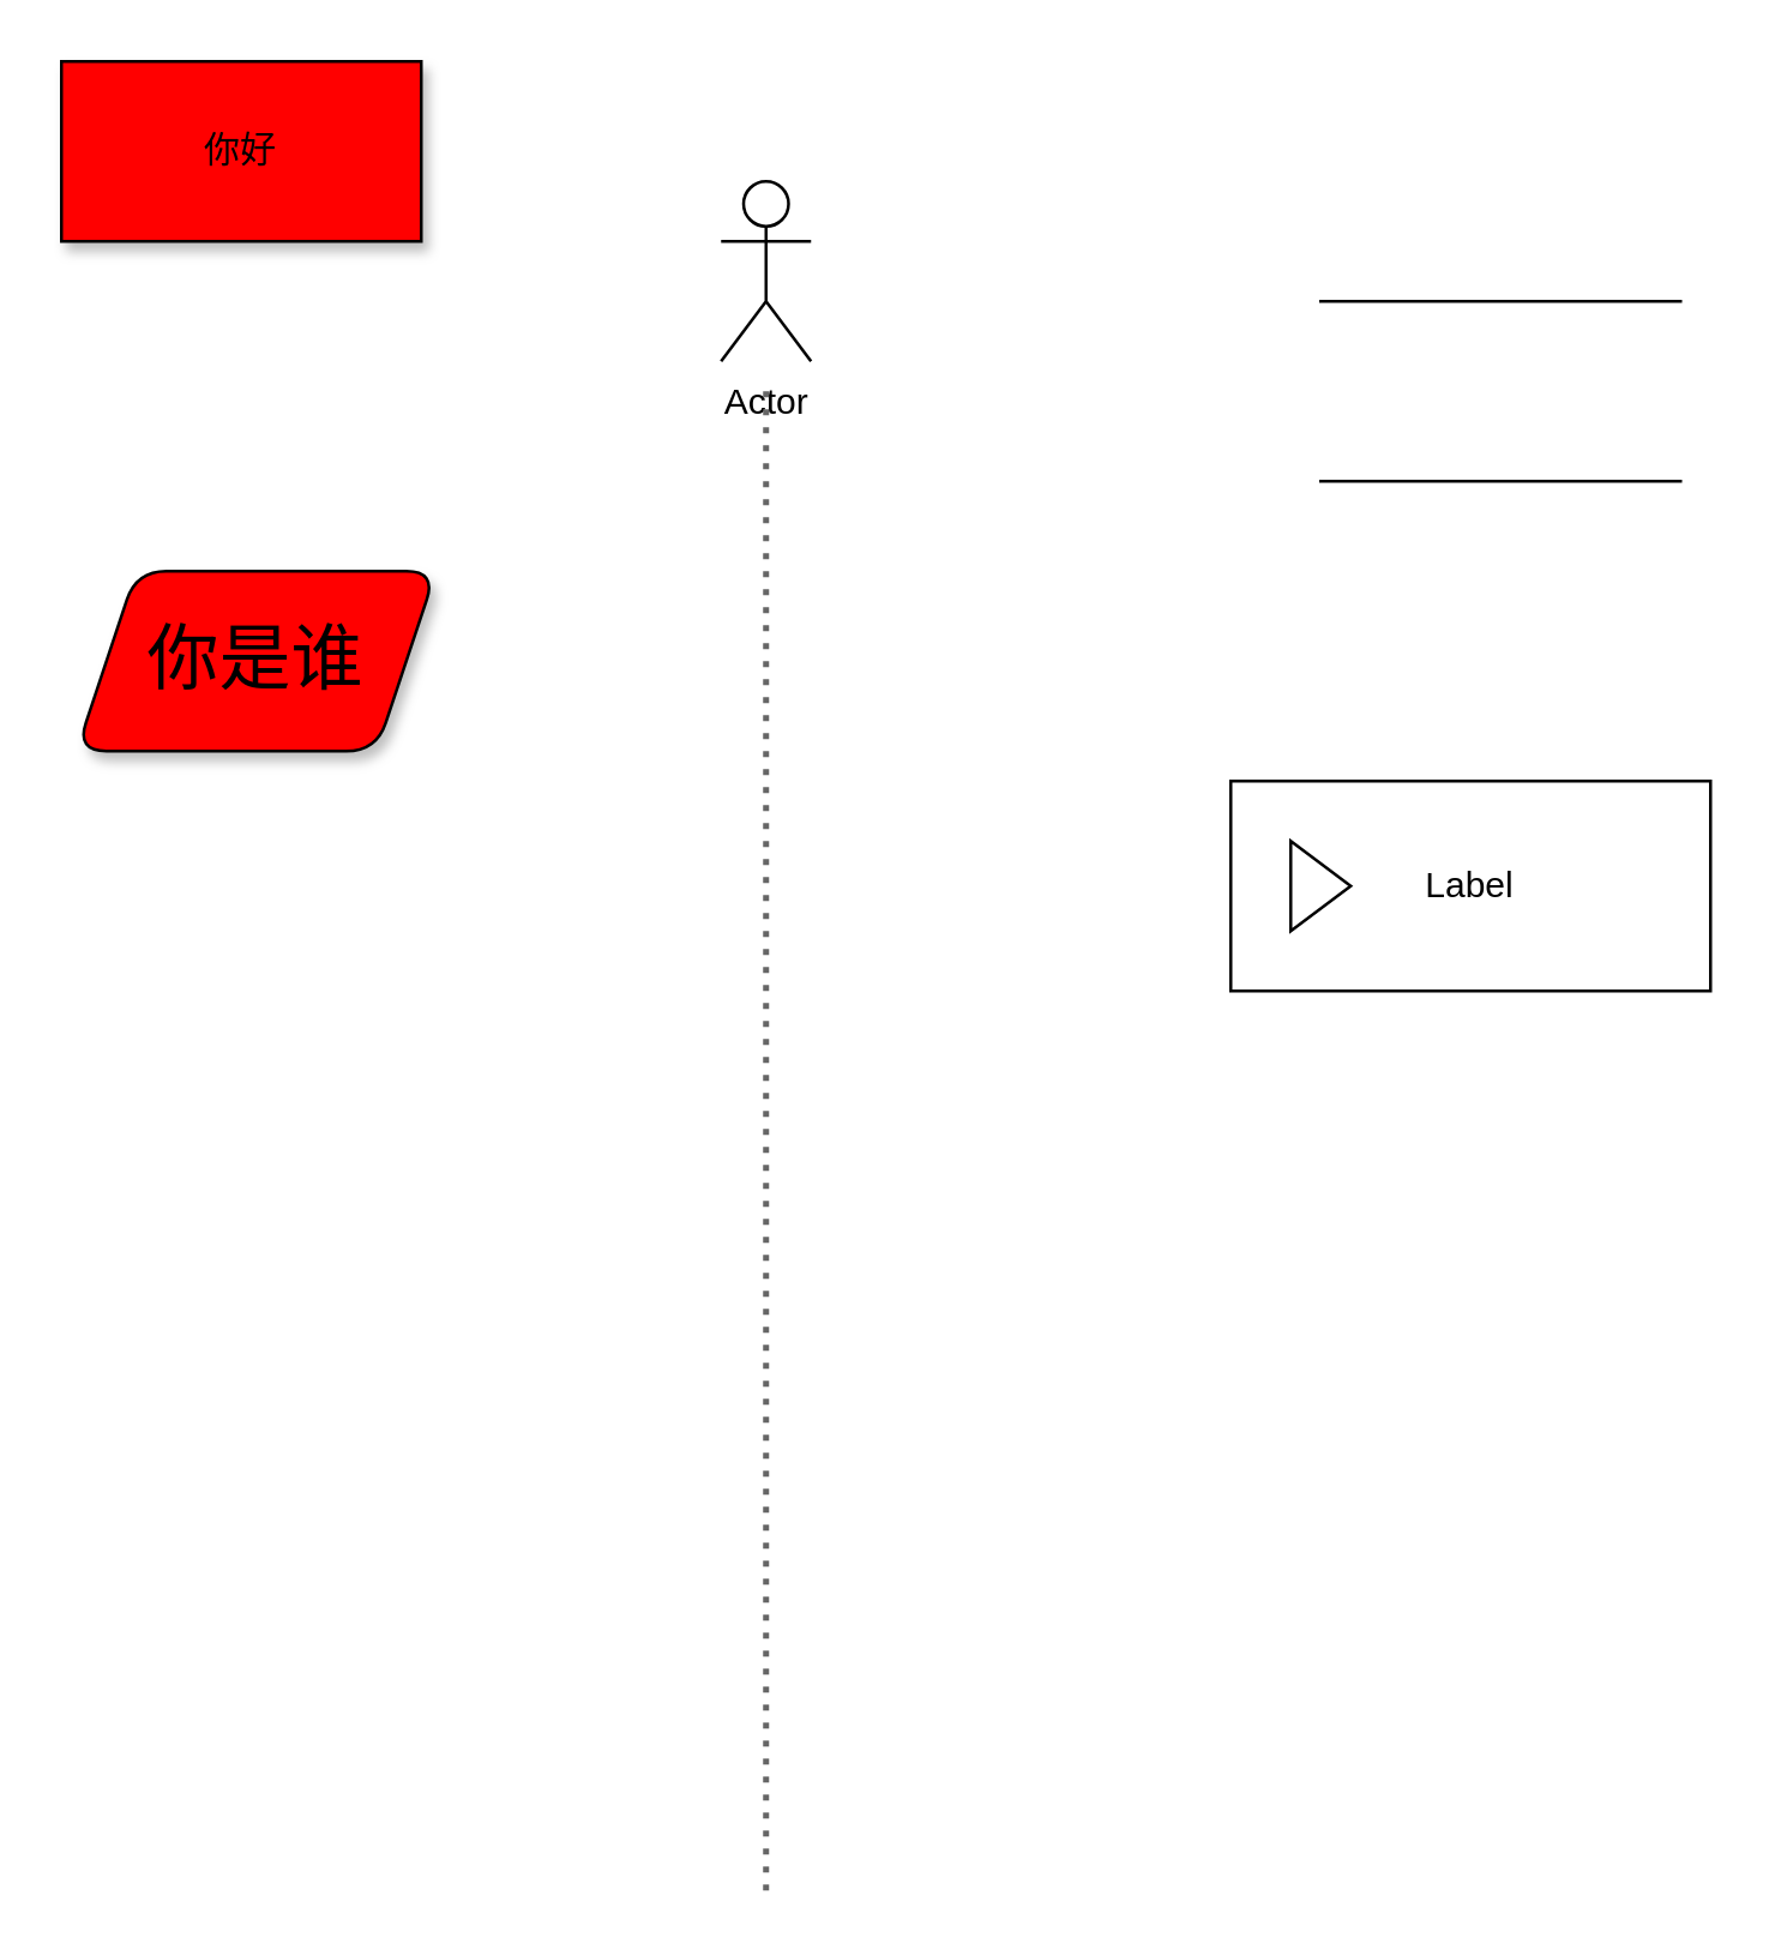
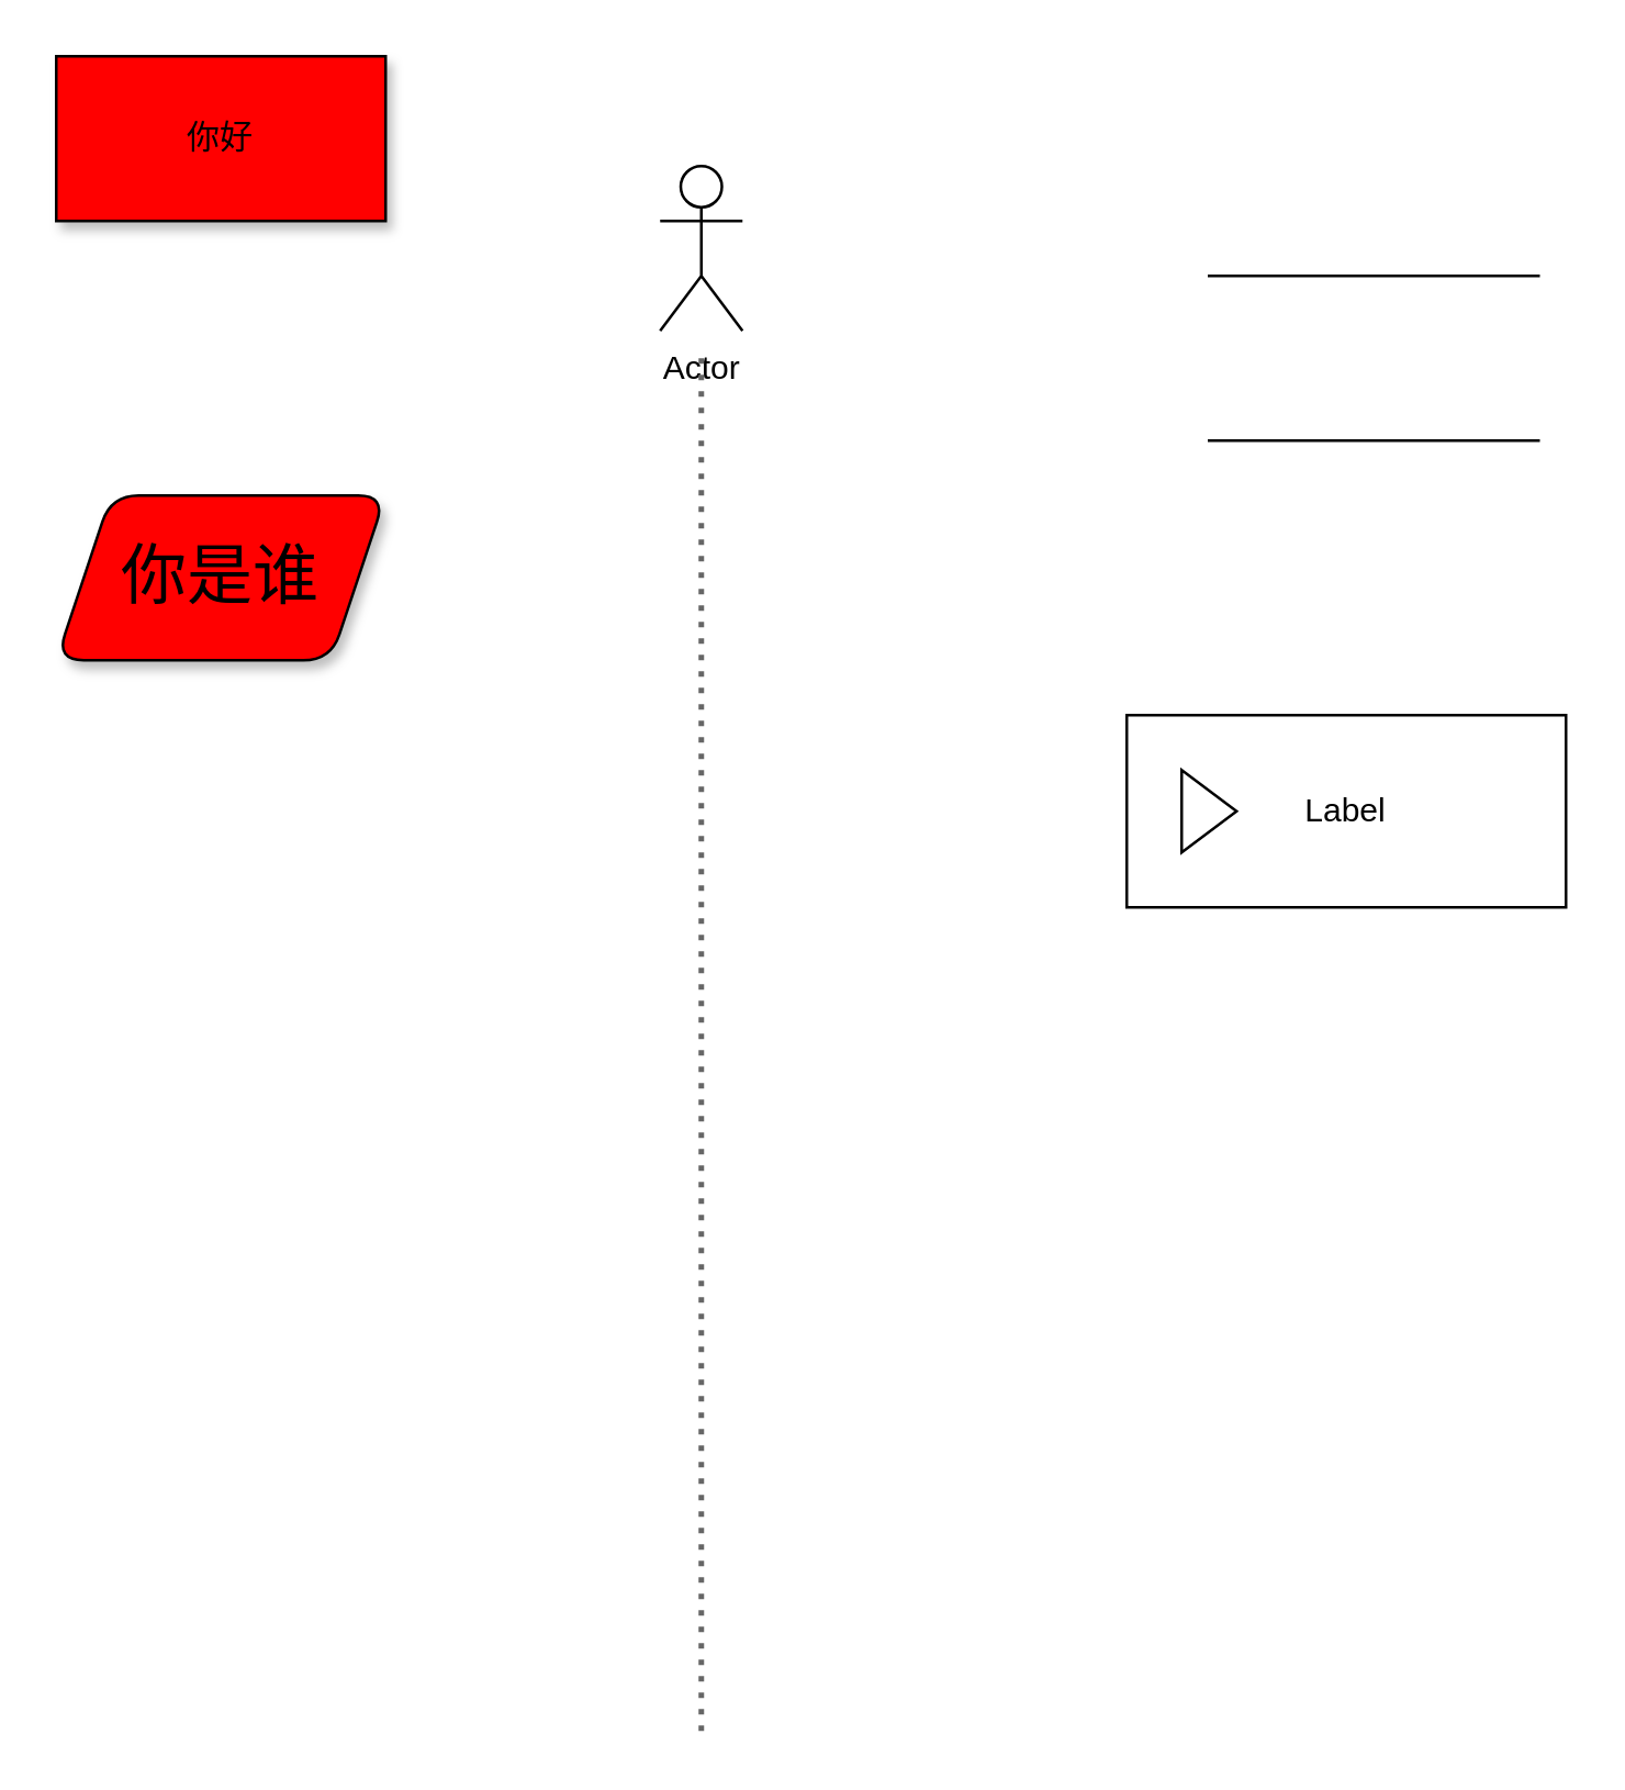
- <mxCell id="3" value="&lt;font style=&quot;font-size: 24px;&quot;&gt;你是谁&lt;/font&gt;" style="shape=parallelogram;perimeter=parallelogramPerimeter;whiteSpace=wrap;html=1;fixedSize=1;fillColor=#FF0000;rounded=1;shadow=1;" parent="1" vertex="1"><mxGeometry x="25" y="190" width="120" height="60" as="geometry" /></mxCell>
+ <mxCell id="3" value="&lt;font style=&quot;font-size: 24px;&quot;&gt;你是谁&lt;/font&gt;" style="shape=parallelogram;perimeter=parallelogramPerimeter;whiteSpace=wrap;html=1;fixedSize=1;fillColor=#FF0000;rounded=1;shadow=1;" parent="1" vertex="1"><mxGeometry x="20" y="180" width="120" height="60" as="geometry" /></mxCell>
